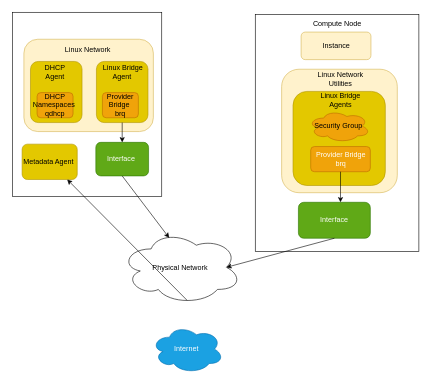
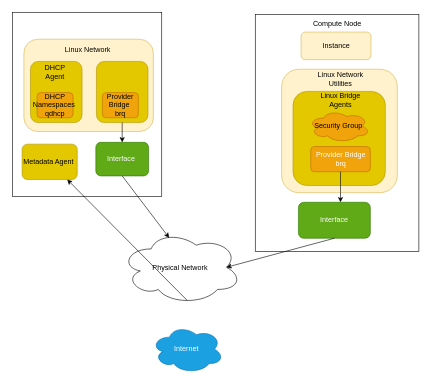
- <mxCell id="11" value="Linux Bridge Agent&amp;nbsp;" style="text;html=1;strokeColor=none;fillColor=none;align=center;verticalAlign=middle;whiteSpace=wrap;rounded=0;" vertex="1" parent="1"><mxGeometry x="163" y="110" width="83" height="20" as="geometry" /></mxCell>
